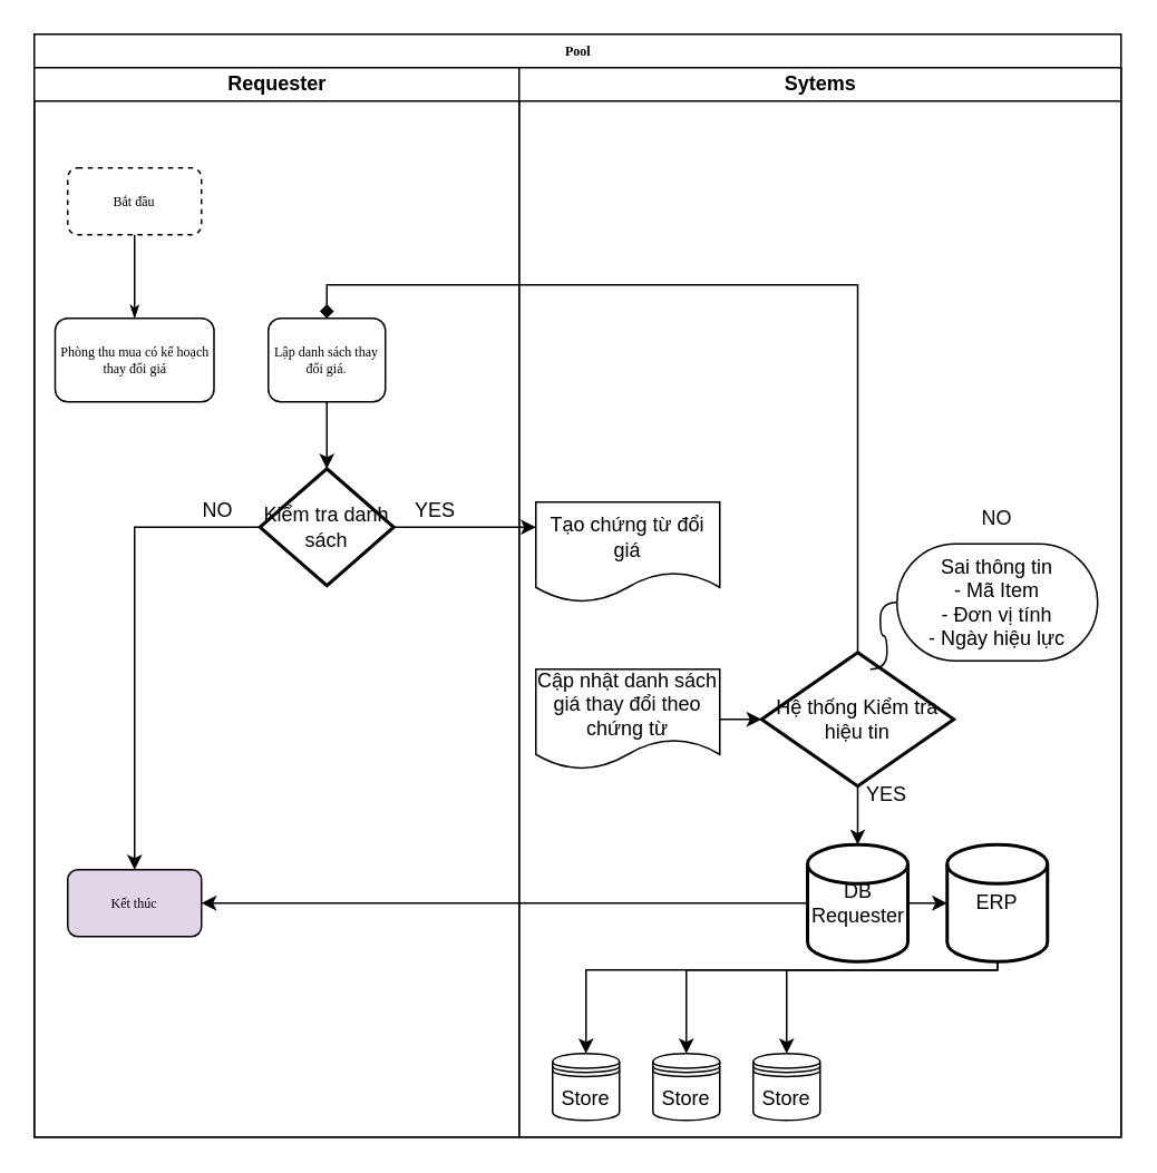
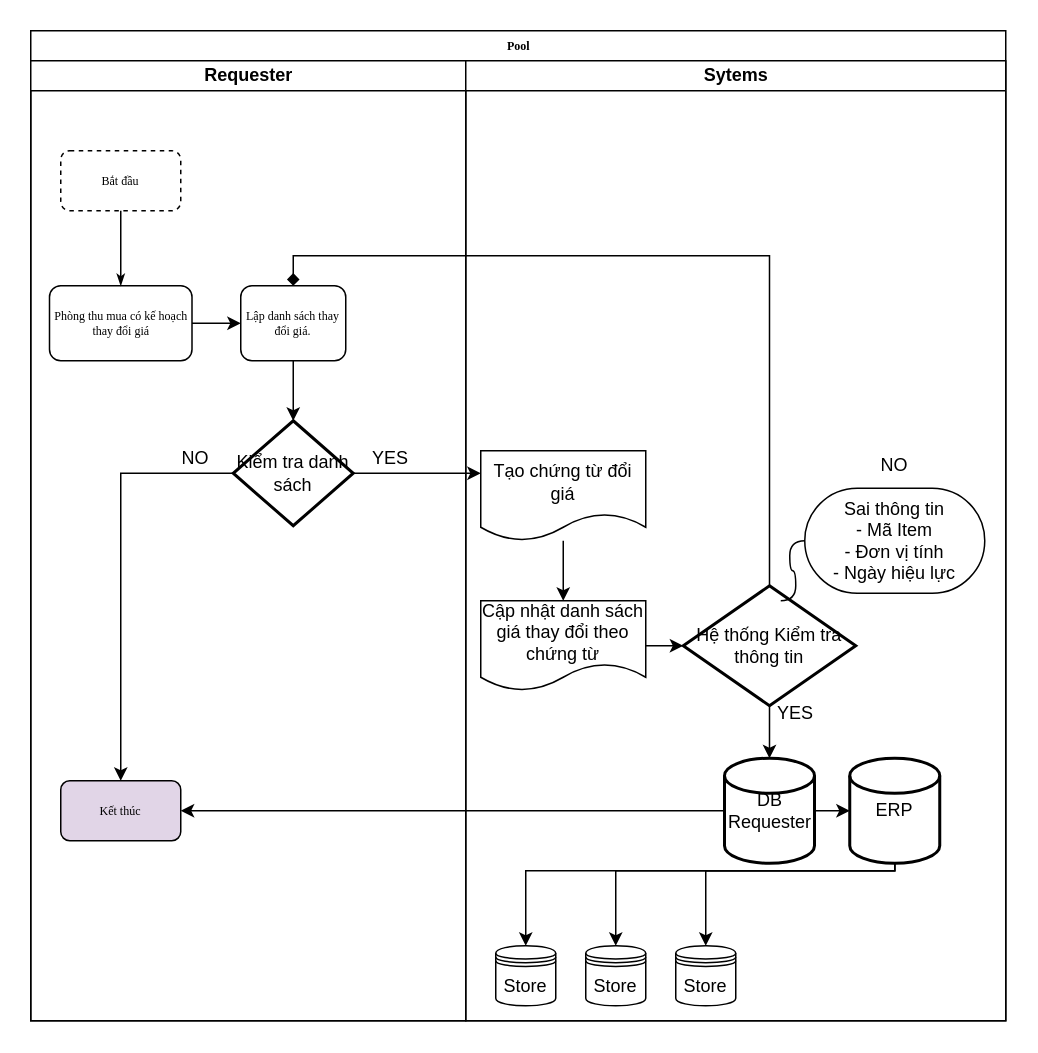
+ <mxCell id="5" style="edgeStyle=orthogonalEdgeStyle;rounded=0;orthogonalLoop=1;jettySize=auto;html=1;entryX=0;entryY=0.5;entryDx=0;entryDy=0;" edge="1" parent="3" source="6" target="9"><mxGeometry relative="1" as="geometry" /></mxCell>
+ <mxCell id="22" value="" style="edgeStyle=orthogonalEdgeStyle;rounded=0;orthogonalLoop=1;jettySize=auto;html=1;" edge="1" parent="18" source="19" target="21"><mxGeometry relative="1" as="geometry" /></mxCell>
- <mxCell id="24" value="Hệ thống Kiểm tra hiệu tin" style="strokeWidth=2;html=1;shape=mxgraph.flowchart.decision;whiteSpace=wrap;" vertex="1" parent="18"><mxGeometry x="145" y="350" width="115" height="80" as="geometry" /></mxCell>
+ <mxCell id="24" value="Hệ thống Kiểm tra thông tin" style="strokeWidth=2;html=1;shape=mxgraph.flowchart.decision;whiteSpace=wrap;" vertex="1" parent="18"><mxGeometry x="145" y="350" width="115" height="80" as="geometry" /></mxCell>
